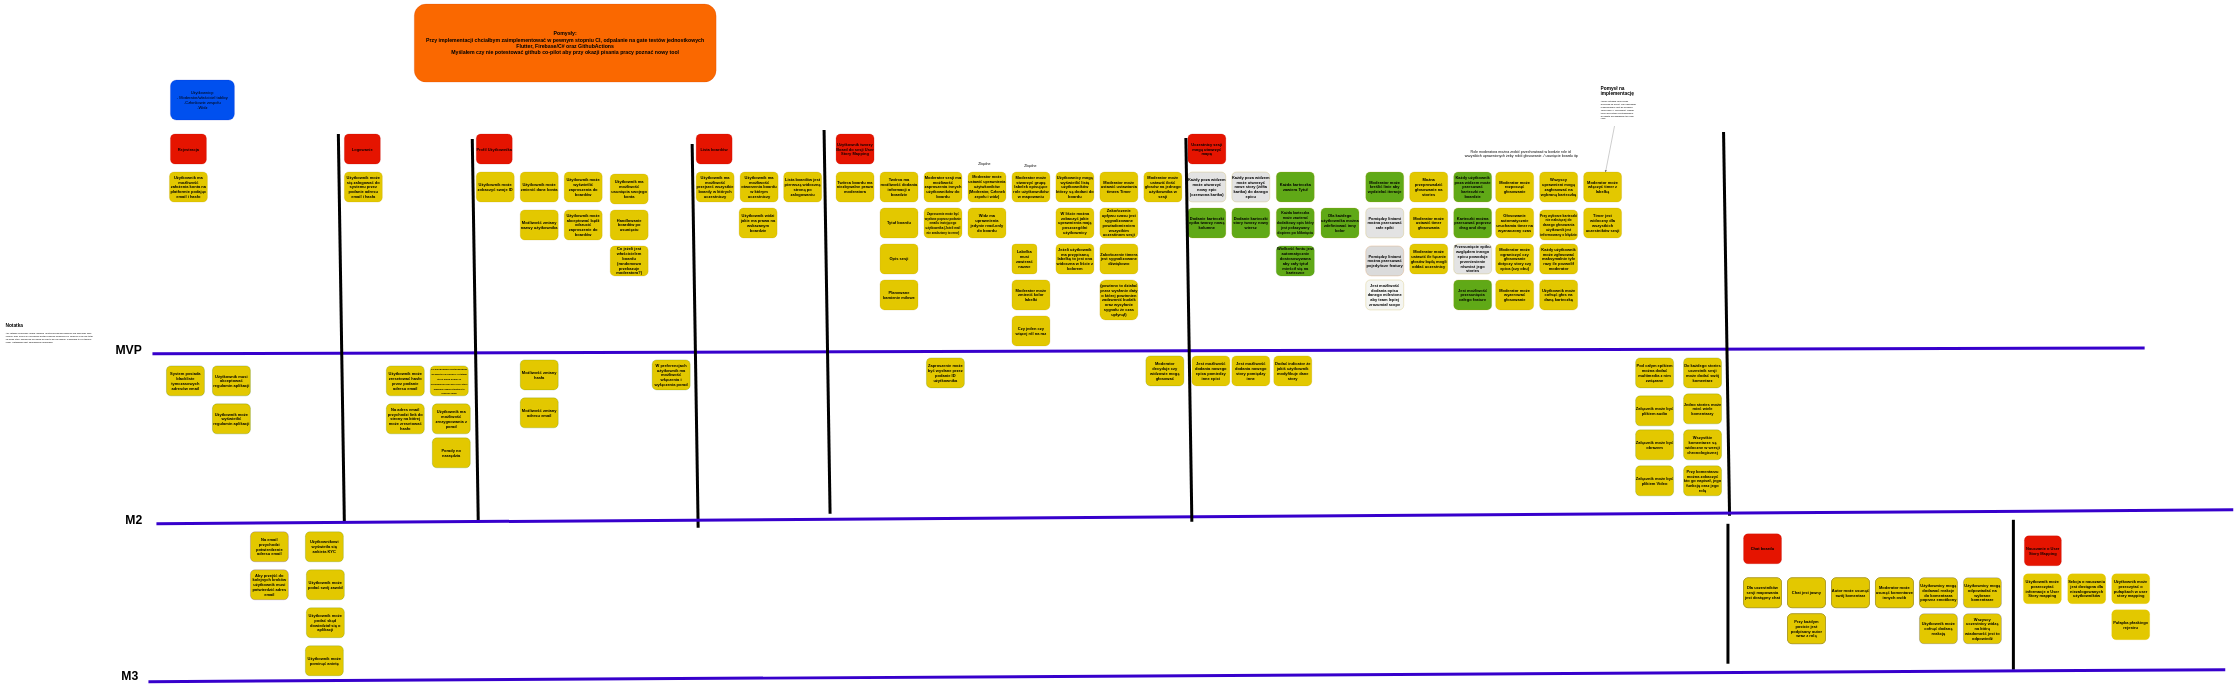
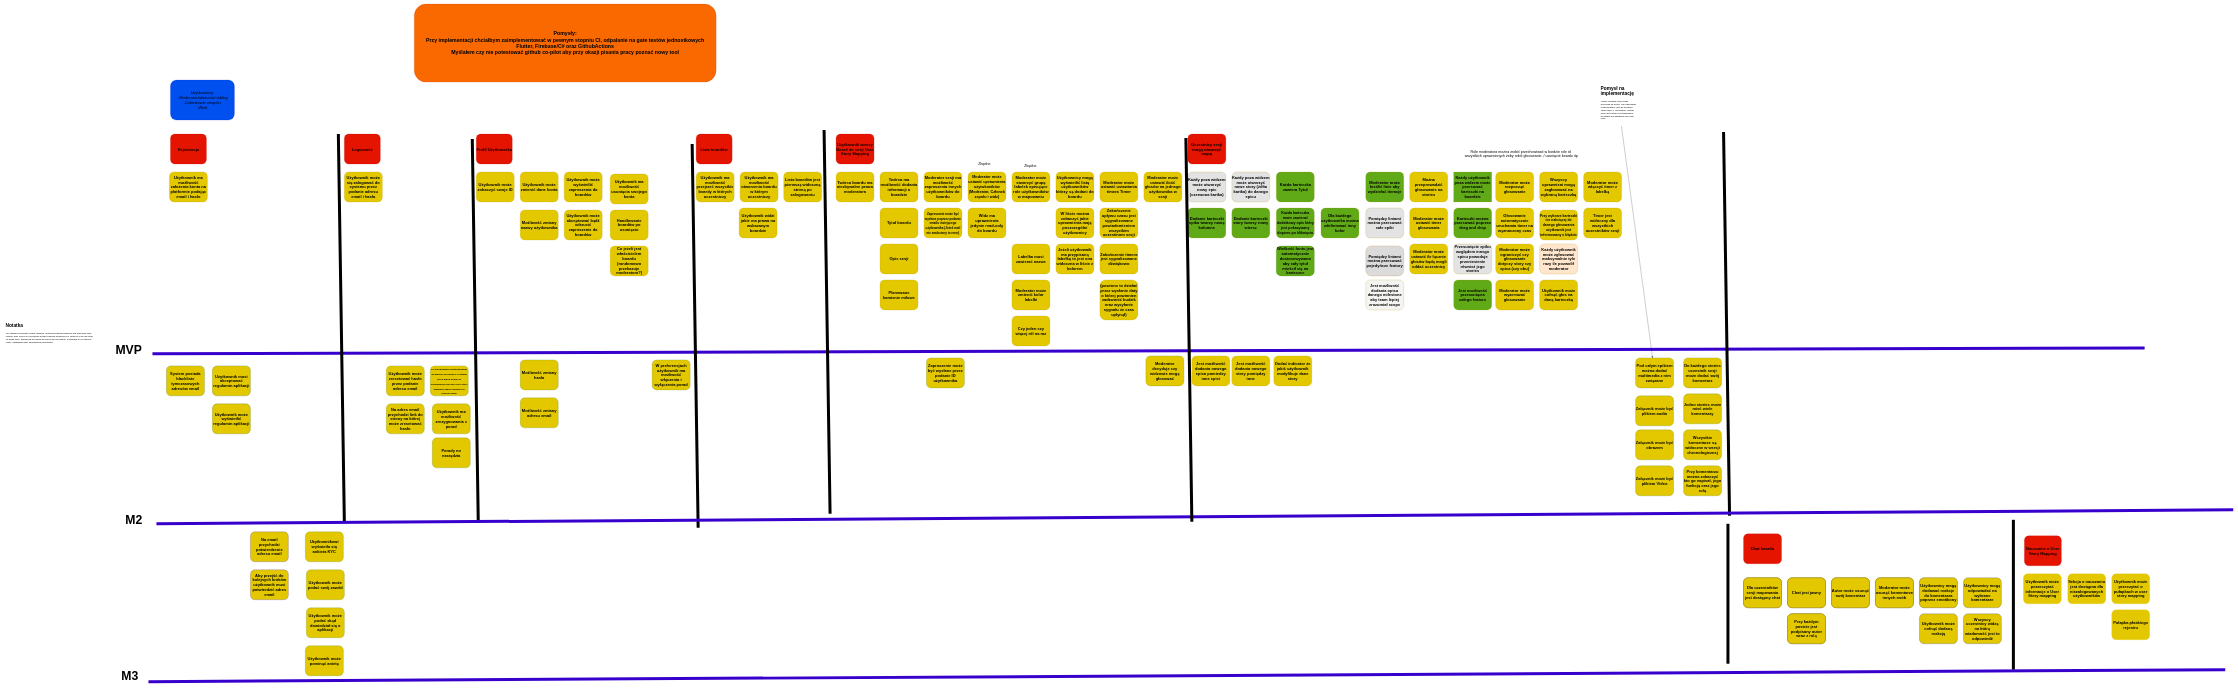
- <mxCell id="149" style="edgeStyle=none;html=1;" parent="1" source="150" target="91" edge="1"><mxGeometry relative="1" as="geometry" /></mxCell>
+ <mxCell id="149" style="edgeStyle=none;html=1;" parent="1" source="150" target="79" edge="1"><mxGeometry relative="1" as="geometry" /></mxCell>
- <mxCell id="75" value="Każdy użytkownik poza widzem może przesuwać karteczki na boardzie" style="rounded=1;whiteSpace=wrap;html=1;fontSize=20;fillColor=#60A917;fontColor=#000000;strokeColor=#B09500;fontStyle=1" parent="1" vertex="1"><mxGeometry x="7270" y="860" width="190" height="150" as="geometry" /></mxCell>
+ <mxCell id="75" value="Każdy użytkownik poza widzem może przesuwać karteczki na boardzie" style="whiteSpace=wrap;html=1;fontSize=20;fillColor=#60A917;fontColor=#000000;strokeColor=#B09500;fontStyle=1;rounded=0;" parent="1" vertex="1"><mxGeometry x="7270" y="860" width="190" height="150" as="geometry" /></mxCell>
- <mxCell id="49" value="Labelka musi zawierać nazwe" style="rounded=1;whiteSpace=wrap;html=1;fontSize=20;fillColor=#e3c800;fontColor=#000000;strokeColor=#B09500;fontStyle=1" parent="1" vertex="1"><mxGeometry x="5060" y="1220" width="125" height="150" as="geometry" /></mxCell>
+ <mxCell id="49" value="Labelka musi zawierać nazwe" style="rounded=1;whiteSpace=wrap;html=1;fontSize=20;fillColor=#e3c800;fontColor=#000000;strokeColor=#B09500;fontStyle=1" parent="1" vertex="1"><mxGeometry x="5060" y="1220" width="190" height="150" as="geometry" /></mxCell>
- <mxCell id="89" value="Każdy użytkownik może zgłosować maksymalnie tyle razy ile pozwolił moderator" style="rounded=1;whiteSpace=wrap;html=1;fontSize=20;fillColor=#e3c800;fontColor=#000000;strokeColor=#B09500;fontStyle=1" parent="1" vertex="1"><mxGeometry x="7700" y="1220" width="190" height="150" as="geometry" /></mxCell>
+ <mxCell id="89" value="Każdy użytkownik może zgłosować maksymalnie tyle razy ile pozwolił moderator" style="rounded=1;whiteSpace=wrap;html=1;fontSize=20;fillColor=#ffe6cc;fontColor=#000000;strokeColor=#B09500;fontStyle=1;" parent="1" vertex="1"><mxGeometry x="7700" y="1220" width="190" height="150" as="geometry" /></mxCell>
